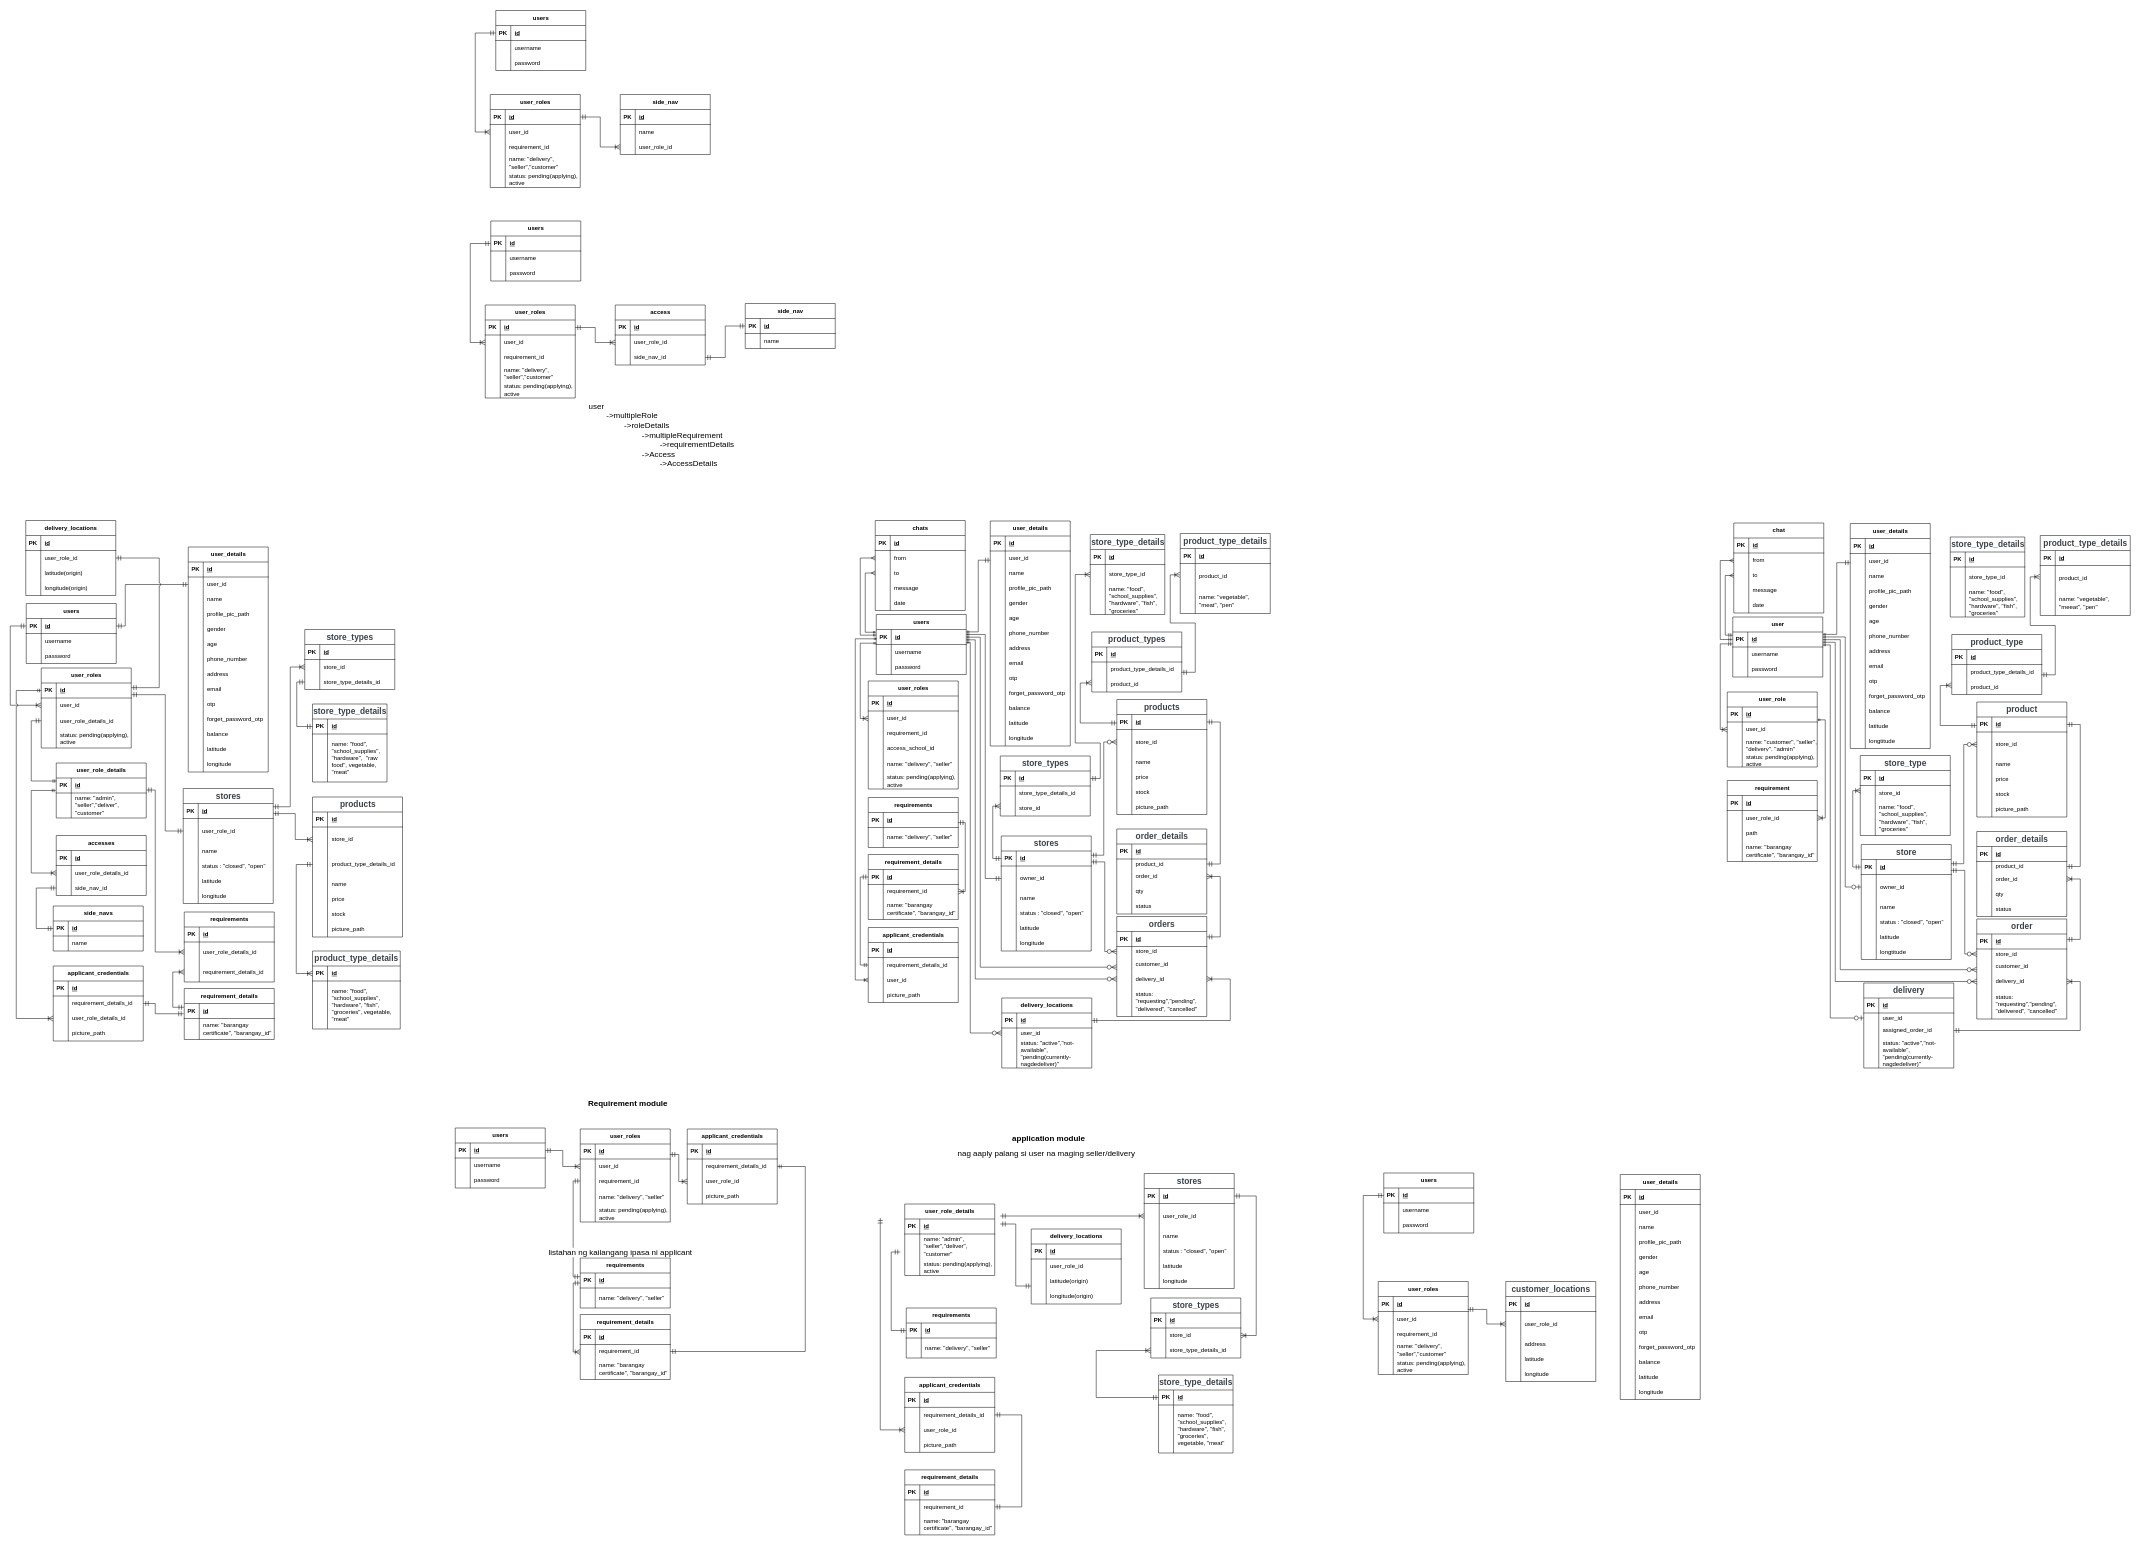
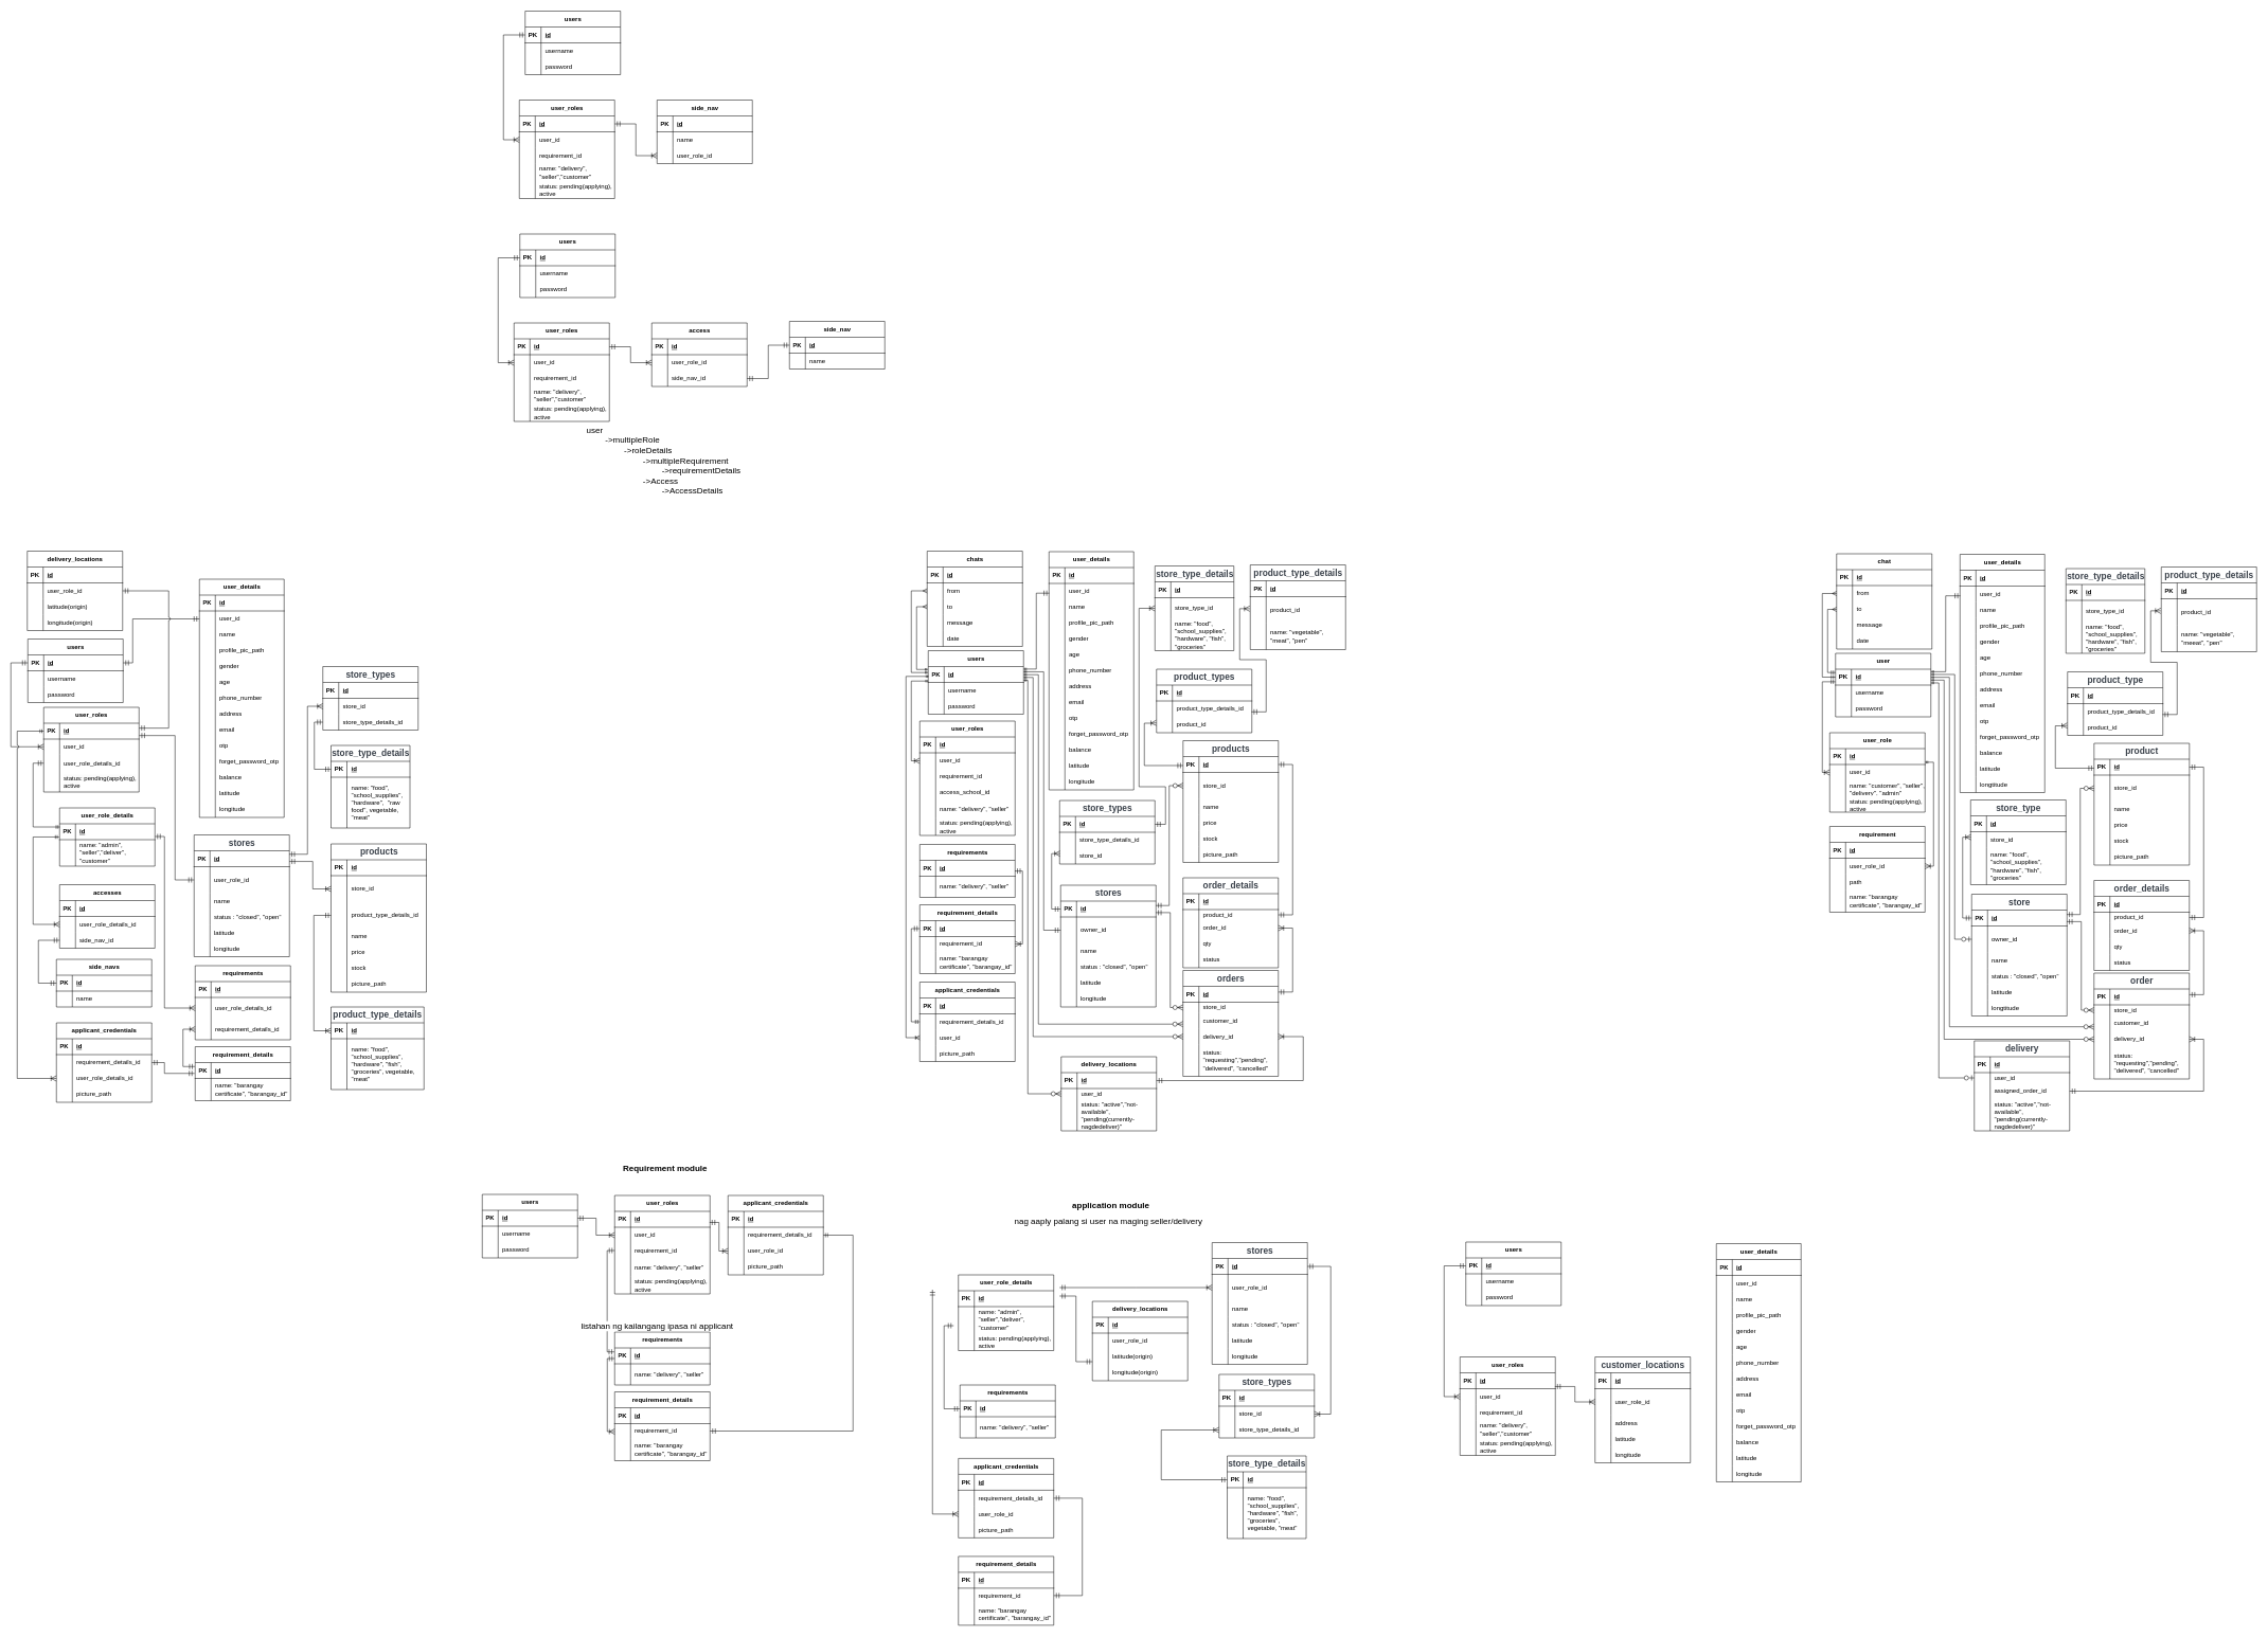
- <mxCell id="817" value="&lt;span&gt;user&lt;/span&gt;&lt;br&gt;&lt;span&gt;&lt;span style=&quot;white-space: pre;&quot;&gt;&#09;&lt;/span&gt;-&amp;gt;multipleRole&lt;/span&gt;&lt;br&gt;&lt;span&gt;     &lt;span style=&quot;white-space: pre;&quot;&gt;&#09;&lt;/span&gt;&lt;span style=&quot;white-space: pre;&quot;&gt;&#09;&lt;/span&gt;-&amp;gt;roleDetails&lt;/span&gt;&lt;br&gt;&lt;span&gt;           &lt;span style=&quot;white-space: pre;&quot;&gt;&#09;&lt;/span&gt;&lt;span style=&quot;white-space: pre;&quot;&gt;&#09;&lt;span style=&quot;white-space: pre;&quot;&gt;&#09;&lt;/span&gt;&lt;/span&gt;-&amp;gt;multipleRequirement&lt;/span&gt;&lt;br&gt;&lt;span&gt;              &lt;span style=&quot;white-space: pre;&quot;&gt;&#09;&lt;/span&gt;&lt;span style=&quot;white-space: pre;&quot;&gt;&#09;&lt;/span&gt;&lt;span style=&quot;white-space: pre;&quot;&gt;&#09;&lt;/span&gt;&lt;span style=&quot;white-space: pre;&quot;&gt;&#09;&lt;/span&gt;-&amp;gt;requirementDetails&lt;/span&gt;&lt;br&gt;&lt;span&gt;            &lt;span style=&quot;white-space: pre;&quot;&gt;&#09;&lt;/span&gt;&lt;span style=&quot;white-space: pre;&quot;&gt;&#09;&lt;/span&gt;&lt;span style=&quot;white-space: pre;&quot;&gt;&#09;&lt;/span&gt;-&amp;gt;Access&lt;br&gt;&lt;span style=&quot;white-space: pre;&quot;&gt;&#09;&lt;/span&gt;&lt;span style=&quot;white-space: pre;&quot;&gt;&#09;&lt;/span&gt;&lt;span style=&quot;white-space: pre;&quot;&gt;&#09;&lt;/span&gt;&lt;span style=&quot;white-space: pre;&quot;&gt;&#09;&lt;/span&gt;-&amp;gt;AccessDetails&lt;br&gt;&lt;/span&gt;" style="text;whiteSpace=wrap;html=1;fontSize=16;" parent="1" vertex="1"><mxGeometry x="1175" y="795" width="390" height="175" as="geometry" /></mxCell>
+ <mxCell id="817" value="&lt;span&gt;user&lt;/span&gt;&lt;br&gt;&lt;span&gt;&lt;span style=&quot;white-space: pre;&quot;&gt;&#09;&lt;/span&gt;-&amp;gt;multipleRole&lt;/span&gt;&lt;br&gt;&lt;span&gt;     &lt;span style=&quot;white-space: pre;&quot;&gt;&#09;&lt;/span&gt;&lt;span style=&quot;white-space: pre;&quot;&gt;&#09;&lt;/span&gt;-&amp;gt;roleDetails&lt;/span&gt;&lt;br&gt;&lt;span&gt;           &lt;span style=&quot;white-space: pre;&quot;&gt;&#09;&lt;/span&gt;&lt;span style=&quot;white-space: pre;&quot;&gt;&#09;&lt;span style=&quot;white-space: pre;&quot;&gt;&#09;&lt;/span&gt;&lt;/span&gt;-&amp;gt;multipleRequirement&lt;/span&gt;&lt;br&gt;&lt;span&gt;              &lt;span style=&quot;white-space: pre;&quot;&gt;&#09;&lt;/span&gt;&lt;span style=&quot;white-space: pre;&quot;&gt;&#09;&lt;/span&gt;&lt;span style=&quot;white-space: pre;&quot;&gt;&#09;&lt;/span&gt;&lt;span style=&quot;white-space: pre;&quot;&gt;&#09;&lt;/span&gt;-&amp;gt;requirementDetails&lt;/span&gt;&lt;br&gt;&lt;span&gt;            &lt;span style=&quot;white-space: pre;&quot;&gt;&#09;&lt;/span&gt;&lt;span style=&quot;white-space: pre;&quot;&gt;&#09;&lt;/span&gt;&lt;span style=&quot;white-space: pre;&quot;&gt;&#09;&lt;/span&gt;-&amp;gt;Access&lt;br&gt;&lt;span style=&quot;white-space: pre;&quot;&gt;&#09;&lt;/span&gt;&lt;span style=&quot;white-space: pre;&quot;&gt;&#09;&lt;/span&gt;&lt;span style=&quot;white-space: pre;&quot;&gt;&#09;&lt;/span&gt;&lt;span style=&quot;white-space: pre;&quot;&gt;&#09;&lt;/span&gt;-&amp;gt;AccessDetails&lt;br&gt;&lt;/span&gt;" style="text;whiteSpace=wrap;html=1;fontSize=16;" parent="1" vertex="1"><mxGeometry x="1105" y="795" width="390" height="175" as="geometry" /></mxCell>
